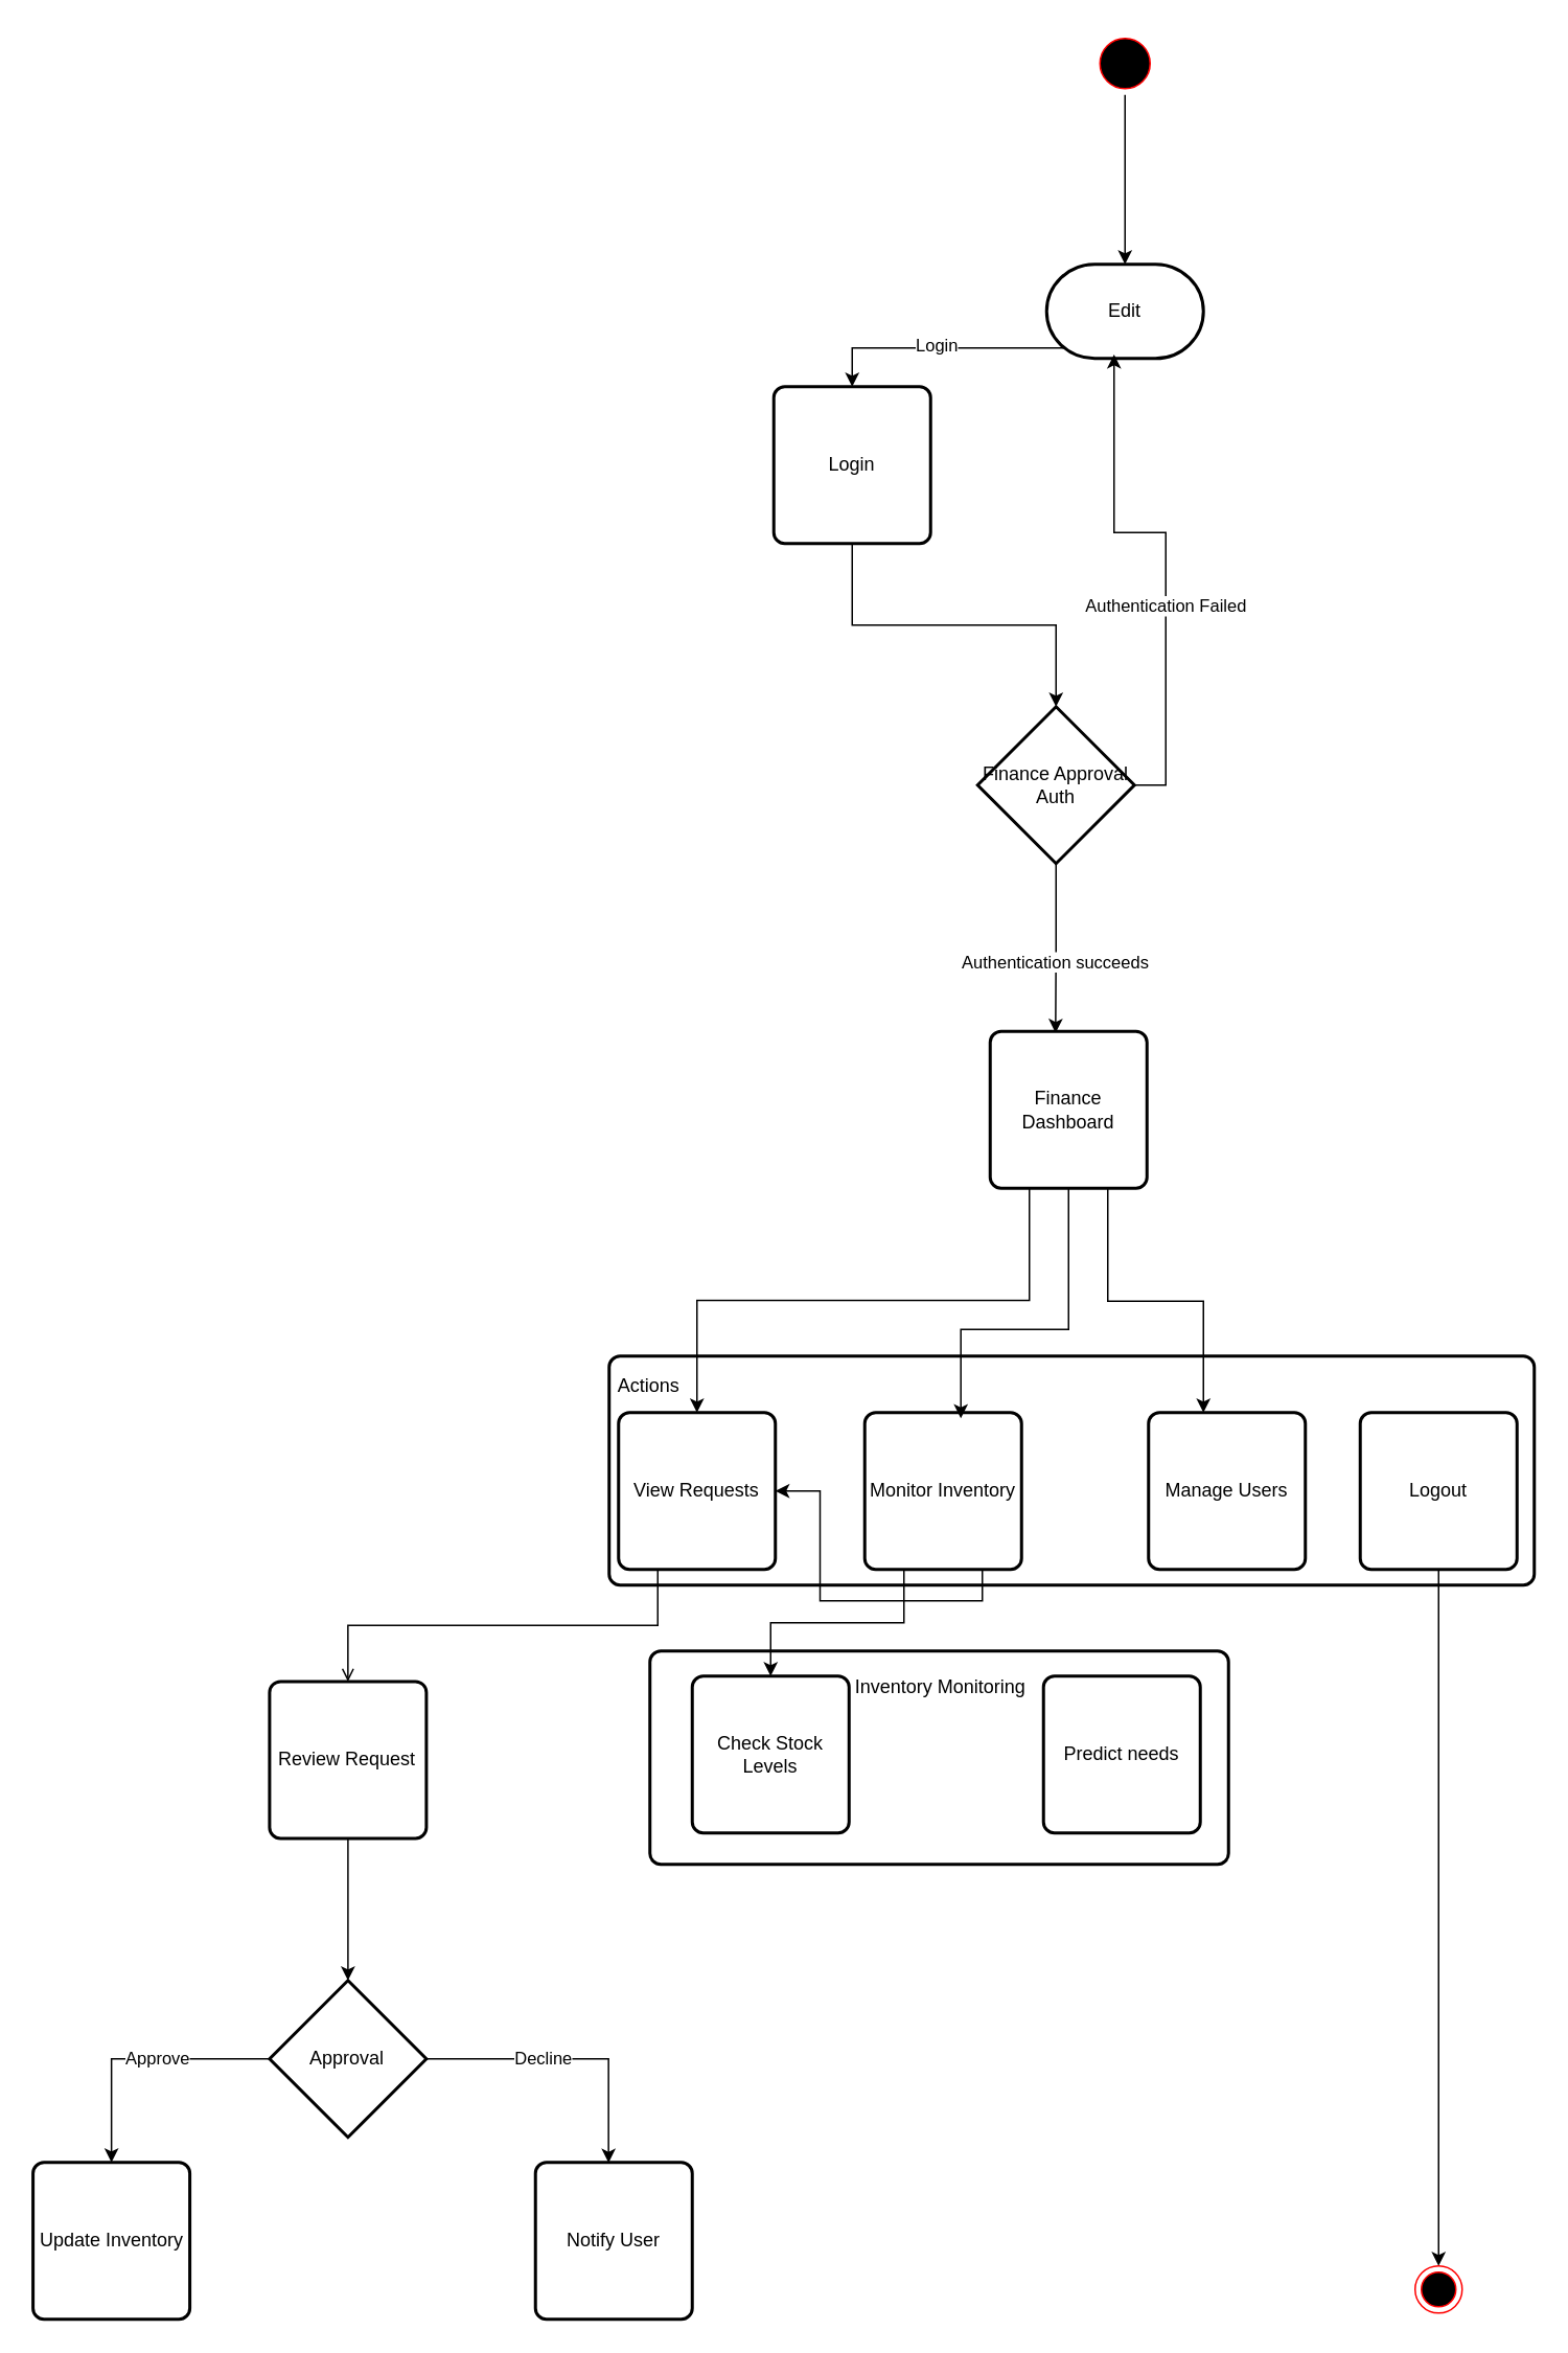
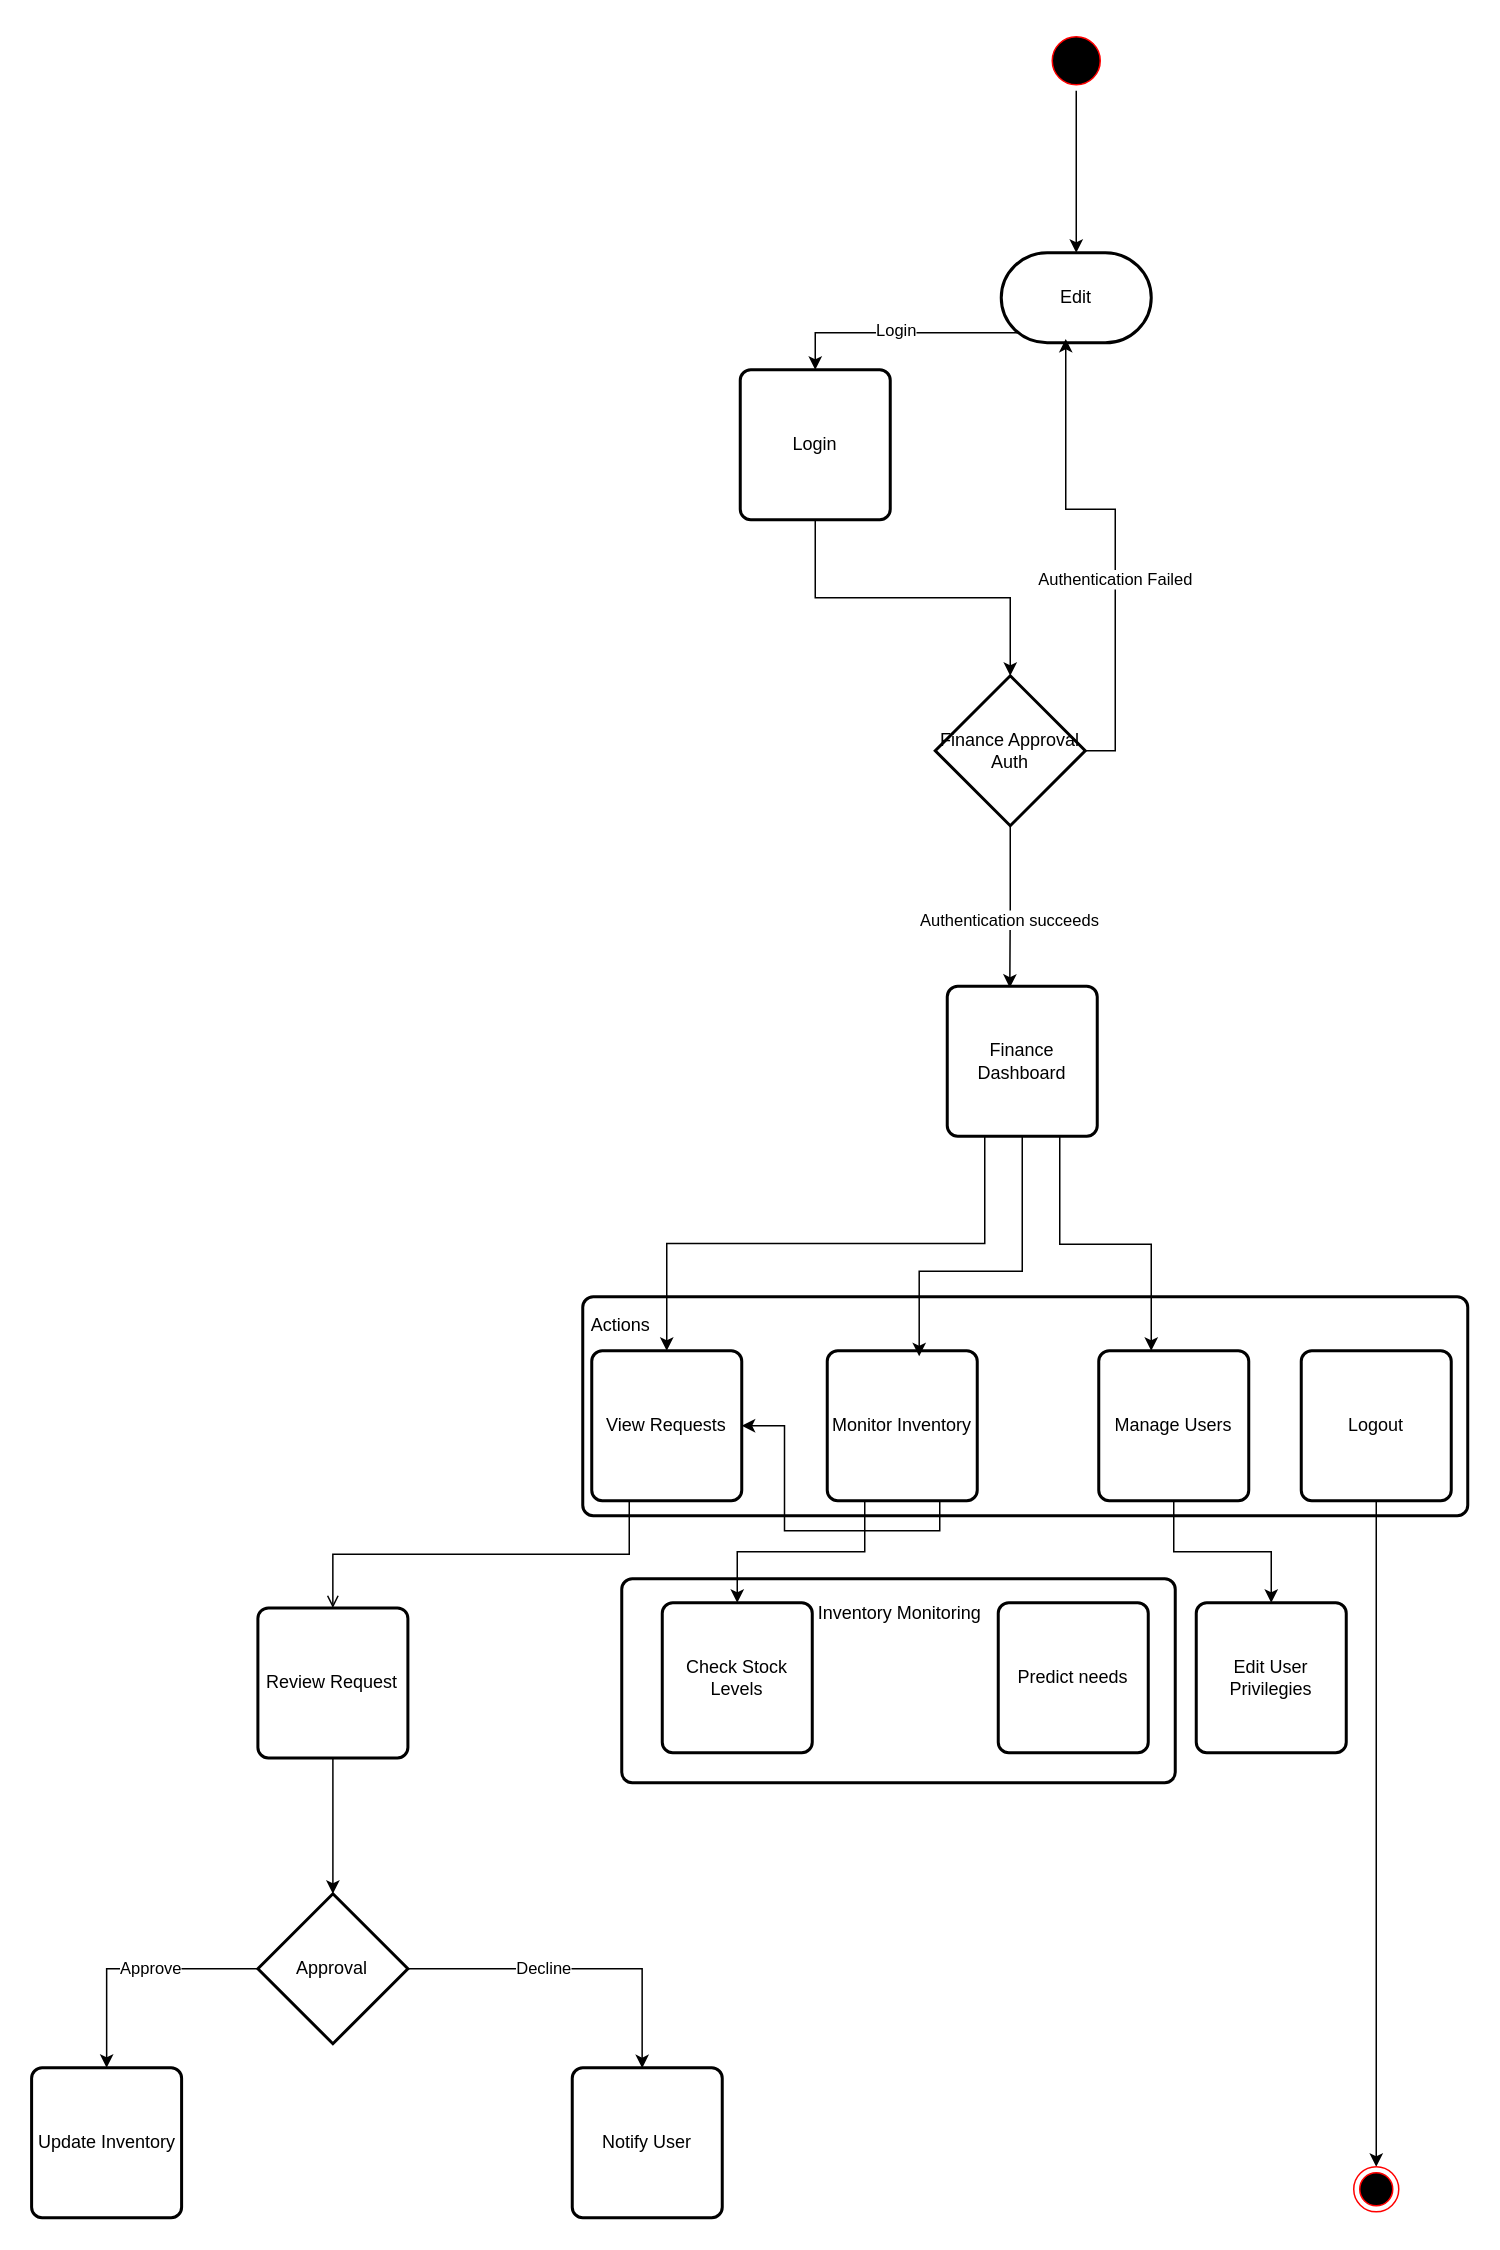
+ <mxCell id="25" style="edgeStyle=orthogonalEdgeStyle;rounded=0;orthogonalLoop=1;jettySize=auto;html=1;exitX=0.5;exitY=1;exitDx=0;exitDy=0;" parent="1" source="28" target="33" edge="1"><mxGeometry relative="1" as="geometry"><mxPoint x="767.143" y="1071.714" as="targetPoint" /></mxGeometry></mxCell>
+ <mxCell id="33" value="Edit User Privilegies" style="rounded=1;whiteSpace=wrap;html=1;absoluteArcSize=1;arcSize=14;strokeWidth=2;" parent="1" vertex="1"><mxGeometry x="797.003" y="1068.004" width="100" height="100" as="geometry" /></mxCell>
- <mxCell id="39" value="Notify User" style="rounded=1;whiteSpace=wrap;html=1;absoluteArcSize=1;arcSize=14;strokeWidth=2;" parent="1" vertex="1"><mxGeometry x="341.003" y="1378" width="100" height="100" as="geometry" /></mxCell>
+ <mxCell id="39" value="Notify User" style="rounded=1;whiteSpace=wrap;html=1;absoluteArcSize=1;arcSize=14;strokeWidth=2;" parent="1" vertex="1"><mxGeometry x="381.003" y="1378" width="100" height="100" as="geometry" /></mxCell>
